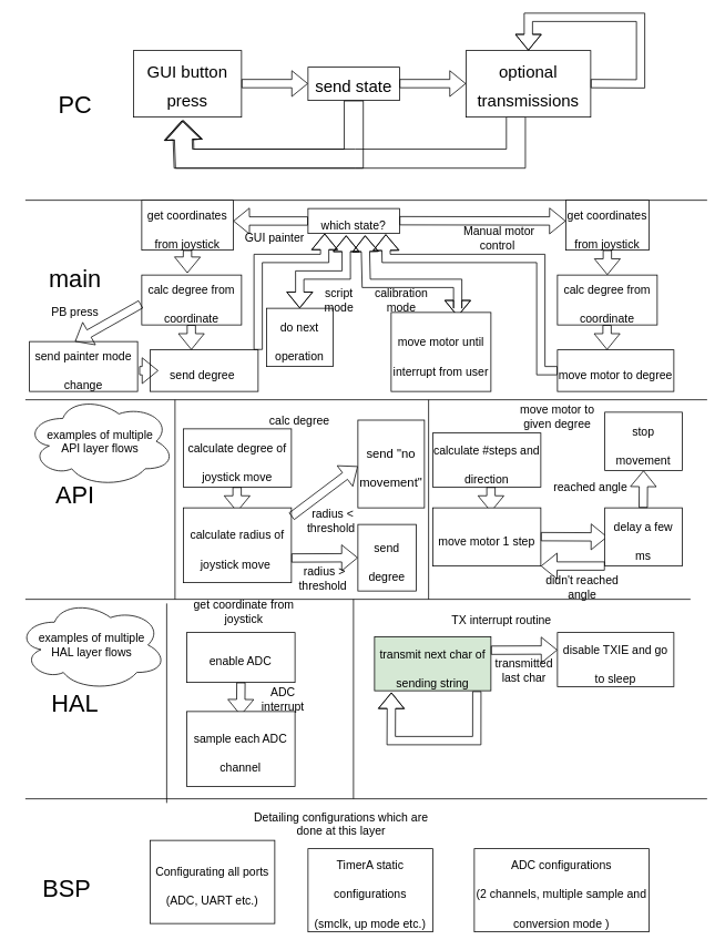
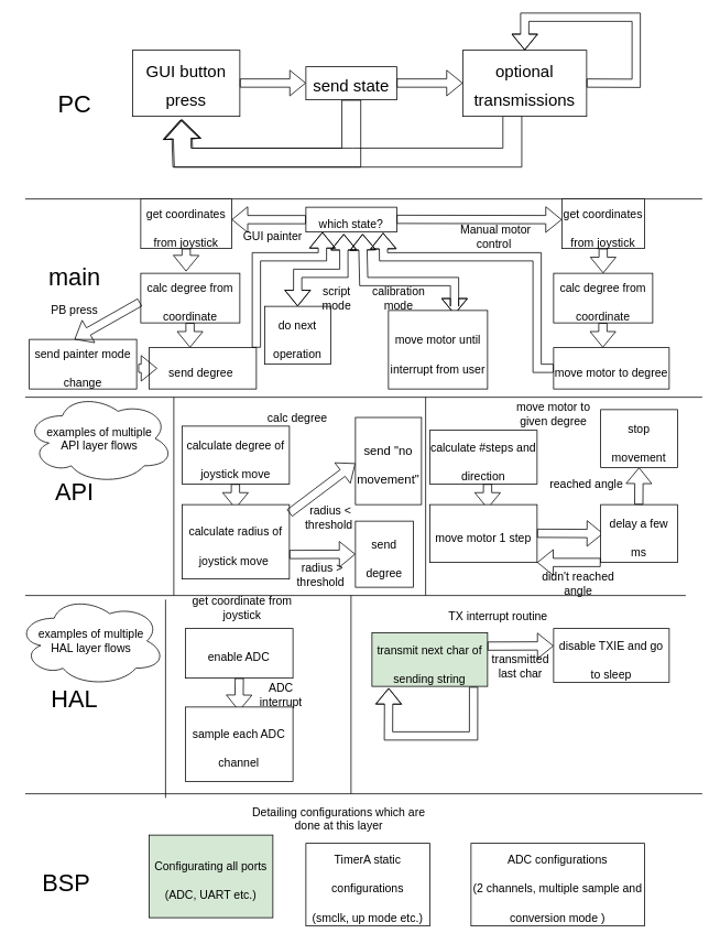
- <mxCell id="85" value="&lt;span style=&quot;font-size: 14px;&quot;&gt;Configurating all ports (ADC, UART etc.)&lt;/span&gt;" style="rounded=0;whiteSpace=wrap;html=1;fontSize=29;" vertex="1" parent="1"><mxGeometry x="180" y="1010" width="150" height="100" as="geometry" /></mxCell>
+ <mxCell id="85" value="&lt;span style=&quot;font-size: 14px;&quot;&gt;Configurating all ports (ADC, UART etc.)&lt;/span&gt;" style="rounded=0;whiteSpace=wrap;html=1;fontSize=29;fillColor=#d5e8d4;" vertex="1" parent="1"><mxGeometry x="180" y="1010" width="150" height="100" as="geometry" /></mxCell>
